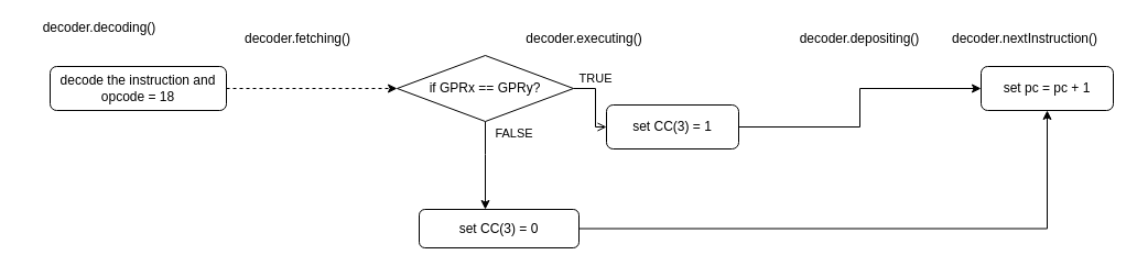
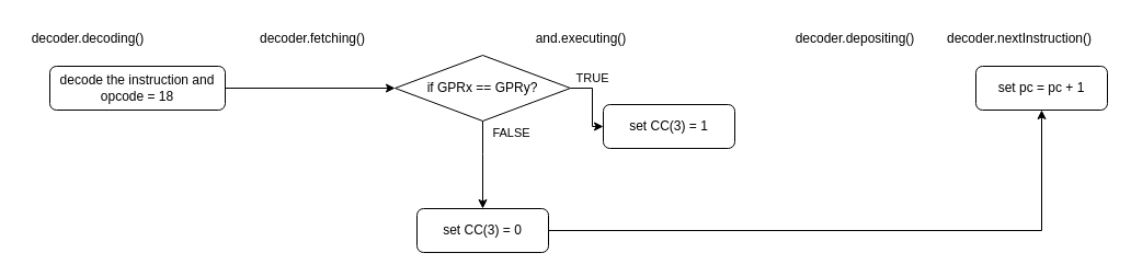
- <mxCell id="6" value="decoder.decoding()" style="text;html=1;strokeColor=none;fillColor=none;align=center;verticalAlign=middle;whiteSpace=wrap;rounded=0;" vertex="1" parent="1"><mxGeometry x="30" y="10" width="120" height="30" as="geometry" /></mxCell>
+ <mxCell id="6" value="decoder.decoding()" style="text;html=1;strokeColor=none;fillColor=none;align=center;verticalAlign=middle;whiteSpace=wrap;rounded=0;" vertex="1" parent="1"><mxGeometry x="20" y="20" width="120" height="30" as="geometry" /></mxCell>
- <mxCell id="7" value="decoder.fetching()" style="text;html=1;strokeColor=none;fillColor=none;align=center;verticalAlign=middle;whiteSpace=wrap;rounded=0;" vertex="1" parent="1"><mxGeometry x="210" y="20" width="120" height="30" as="geometry" /></mxCell>
+ <mxCell id="7" value="decoder.fetching()" style="text;html=1;strokeColor=none;fillColor=none;align=center;verticalAlign=middle;whiteSpace=wrap;rounded=0;" vertex="1" parent="1"><mxGeometry x="225" y="20" width="120" height="30" as="geometry" /></mxCell>
- <mxCell id="8" value="decoder.executing()" style="text;html=1;strokeColor=none;fillColor=none;align=center;verticalAlign=middle;whiteSpace=wrap;rounded=0;" vertex="1" parent="1"><mxGeometry x="470" y="20" width="120" height="30" as="geometry" /></mxCell>
+ <mxCell id="8" value="and.executing()" style="text;html=1;strokeColor=none;fillColor=none;align=center;verticalAlign=middle;whiteSpace=wrap;rounded=0;" vertex="1" parent="1"><mxGeometry x="470" y="20" width="120" height="30" as="geometry" /></mxCell>
- <mxCell id="2" value="" style="edgeStyle=orthogonalEdgeStyle;rounded=0;orthogonalLoop=1;jettySize=auto;html=1;dashed=1;" edge="1" parent="1" source="3" target="15"><mxGeometry relative="1" as="geometry"><mxPoint x="455" y="80" as="targetPoint" /></mxGeometry></mxCell>
+ <mxCell id="2" value="" style="edgeStyle=orthogonalEdgeStyle;rounded=0;orthogonalLoop=1;jettySize=auto;html=1;" edge="1" parent="1" source="3" target="15"><mxGeometry relative="1" as="geometry"><mxPoint x="455" y="80" as="targetPoint" /></mxGeometry></mxCell>
- <mxCell id="17" value="" style="edgeStyle=orthogonalEdgeStyle;rounded=0;orthogonalLoop=1;jettySize=auto;html=1;" edge="1" parent="1" source="18" target="16"><mxGeometry relative="1" as="geometry" /></mxCell>
- <mxCell id="11" value="" style="edgeStyle=orthogonalEdgeStyle;rounded=0;orthogonalLoop=1;jettySize=auto;html=1;endArrow=open;" edge="1" parent="1" source="15" target="18"><mxGeometry relative="1" as="geometry" /></mxCell>
+ <mxCell id="11" value="" style="edgeStyle=orthogonalEdgeStyle;rounded=0;orthogonalLoop=1;jettySize=auto;html=1;" edge="1" parent="1" source="15" target="18"><mxGeometry relative="1" as="geometry" /></mxCell>
- <mxCell id="5" value="set CC(3) = 0" style="rounded=1;whiteSpace=wrap;html=1;fontSize=12;glass=0;strokeWidth=1;shadow=0;" vertex="1" parent="1"><mxGeometry x="380" y="190" width="145" height="35" as="geometry" /></mxCell>
+ <mxCell id="5" value="set CC(3) = 0" style="rounded=1;whiteSpace=wrap;html=1;fontSize=12;glass=0;strokeWidth=1;shadow=0;" vertex="1" parent="1"><mxGeometry x="380" y="190" width="120" height="40" as="geometry" /></mxCell>
